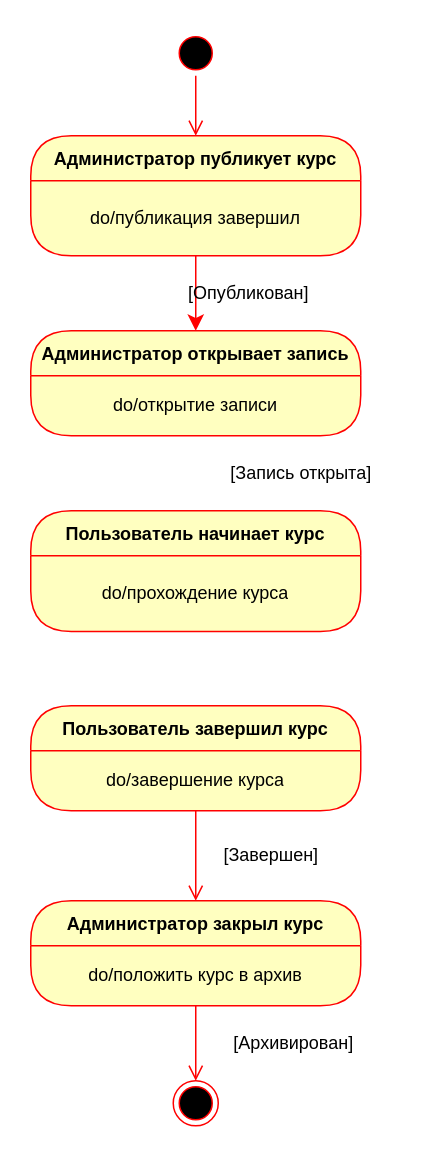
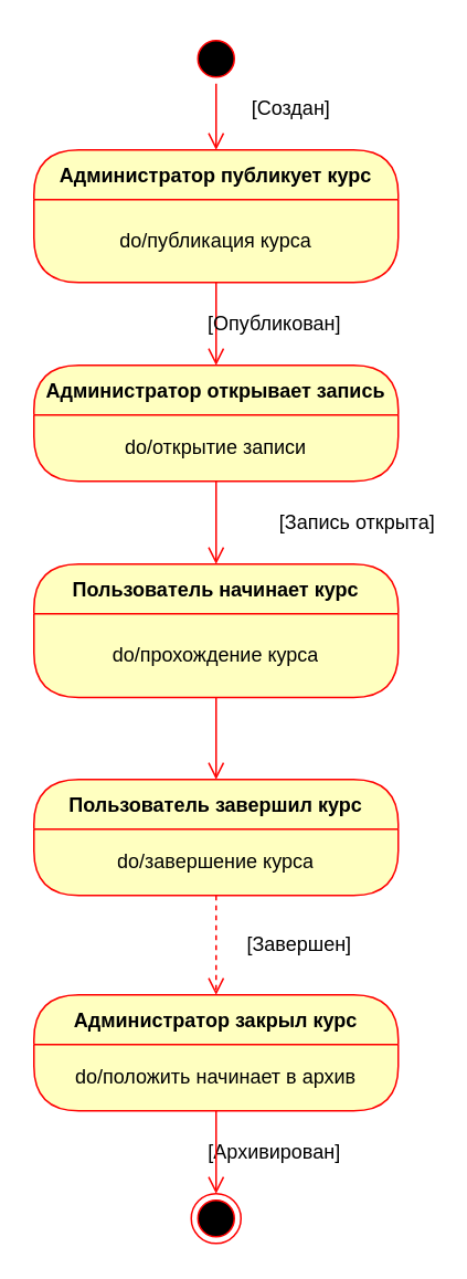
+ <mxCell id="7" value="[Создан]" style="text;html=1;align=center;verticalAlign=middle;resizable=0;points=[];autosize=1;strokeColor=none;fillColor=none;" vertex="1" parent="1"><mxGeometry x="140" y="50" width="70" height="30" as="geometry" /></mxCell>
- <mxCell id="5" value="do/публикация завершил" style="text;html=1;strokeColor=none;fillColor=none;align=center;verticalAlign=middle;spacingLeft=4;spacingRight=4;whiteSpace=wrap;overflow=hidden;rotatable=0;fontColor=#000000;" vertex="1" parent="4"><mxGeometry y="30" width="220" height="50" as="geometry" /></mxCell>
+ <mxCell id="5" value="do/публикация курса" style="text;html=1;strokeColor=none;fillColor=none;align=center;verticalAlign=middle;spacingLeft=4;spacingRight=4;whiteSpace=wrap;overflow=hidden;rotatable=0;fontColor=#000000;" vertex="1" parent="4"><mxGeometry y="30" width="220" height="50" as="geometry" /></mxCell>
- <mxCell id="6" value="" style="edgeStyle=orthogonalEdgeStyle;html=1;verticalAlign=bottom;endArrow=classic;endSize=8;strokeColor=#ff0000;rounded=0;entryX=0.5;entryY=0;entryDx=0;entryDy=0;" edge="1" source="4" parent="1" target="8"><mxGeometry relative="1" as="geometry"><mxPoint x="130" y="280" as="targetPoint" /></mxGeometry></mxCell>
+ <mxCell id="6" value="" style="edgeStyle=orthogonalEdgeStyle;html=1;verticalAlign=bottom;endArrow=open;endSize=8;strokeColor=#ff0000;rounded=0;entryX=0.5;entryY=0;entryDx=0;entryDy=0;" edge="1" source="4" parent="1" target="8"><mxGeometry relative="1" as="geometry"><mxPoint x="130" y="280" as="targetPoint" /></mxGeometry></mxCell>
+ <mxCell id="21" value="" style="edgeStyle=orthogonalEdgeStyle;html=1;verticalAlign=bottom;endArrow=open;endSize=8;strokeColor=#ff0000;rounded=0;exitX=0.5;exitY=1;exitDx=0;exitDy=0;" edge="1" parent="1" source="9" target="12"><mxGeometry relative="1" as="geometry"><mxPoint x="140" y="230" as="targetPoint" /><mxPoint x="140" y="180" as="sourcePoint" /></mxGeometry></mxCell>
- <mxCell id="11" value="[Запись открыта]" style="text;html=1;align=center;verticalAlign=middle;resizable=0;points=[];autosize=1;strokeColor=none;fillColor=none;" vertex="1" parent="1"><mxGeometry x="140" y="300" width="120" height="30" as="geometry" /></mxCell>
+ <mxCell id="11" value="[Запись открыта]" style="text;html=1;align=center;verticalAlign=middle;resizable=0;points=[];autosize=1;strokeColor=none;fillColor=none;" vertex="1" parent="1"><mxGeometry x="155" y="300" width="120" height="30" as="geometry" /></mxCell>
+ <mxCell id="22" value="" style="edgeStyle=orthogonalEdgeStyle;html=1;verticalAlign=bottom;endArrow=open;endSize=8;strokeColor=#ff0000;rounded=0;exitX=0.5;exitY=1;exitDx=0;exitDy=0;entryX=0.5;entryY=0;entryDx=0;entryDy=0;" edge="1" parent="1" source="13" target="16"><mxGeometry relative="1" as="geometry"><mxPoint x="140" y="350" as="targetPoint" /><mxPoint x="140" y="300" as="sourcePoint" /></mxGeometry></mxCell>
- <mxCell id="23" value="" style="edgeStyle=orthogonalEdgeStyle;html=1;verticalAlign=bottom;endArrow=open;endSize=8;strokeColor=#ff0000;rounded=0;exitX=0.5;exitY=1;exitDx=0;exitDy=0;entryX=0.5;entryY=0;entryDx=0;entryDy=0;" edge="1" parent="1" source="17" target="18"><mxGeometry relative="1" as="geometry"><mxPoint x="140" y="480" as="targetPoint" /><mxPoint x="140" y="431" as="sourcePoint" /></mxGeometry></mxCell>
+ <mxCell id="23" value="" style="edgeStyle=orthogonalEdgeStyle;html=1;verticalAlign=bottom;endArrow=open;endSize=8;strokeColor=#ff0000;rounded=0;exitX=0.5;exitY=1;exitDx=0;exitDy=0;entryX=0.5;entryY=0;entryDx=0;entryDy=0;dashed=1;" edge="1" parent="1" source="17" target="18"><mxGeometry relative="1" as="geometry"><mxPoint x="140" y="480" as="targetPoint" /><mxPoint x="140" y="431" as="sourcePoint" /></mxGeometry></mxCell>
- <mxCell id="19" value="do/положить курс в архив" style="text;html=1;strokeColor=none;fillColor=none;align=center;verticalAlign=middle;spacingLeft=4;spacingRight=4;whiteSpace=wrap;overflow=hidden;rotatable=0;fontColor=#000000;" vertex="1" parent="18"><mxGeometry y="30" width="220" height="40" as="geometry" /></mxCell>
+ <mxCell id="19" value="do/положить начинает в архив" style="text;html=1;strokeColor=none;fillColor=none;align=center;verticalAlign=middle;spacingLeft=4;spacingRight=4;whiteSpace=wrap;overflow=hidden;rotatable=0;fontColor=#000000;" vertex="1" parent="18"><mxGeometry y="30" width="220" height="40" as="geometry" /></mxCell>
- <mxCell id="15" value="[Архивирован]" style="text;html=1;align=center;verticalAlign=middle;resizable=0;points=[];autosize=1;strokeColor=none;fillColor=none;" vertex="1" parent="1"><mxGeometry x="145" y="680" width="100" height="30" as="geometry" /></mxCell>
+ <mxCell id="15" value="[Архивирован]" style="text;html=1;align=center;verticalAlign=middle;resizable=0;points=[];autosize=1;strokeColor=none;fillColor=none;" vertex="1" parent="1"><mxGeometry x="115" y="680" width="100" height="30" as="geometry" /></mxCell>
